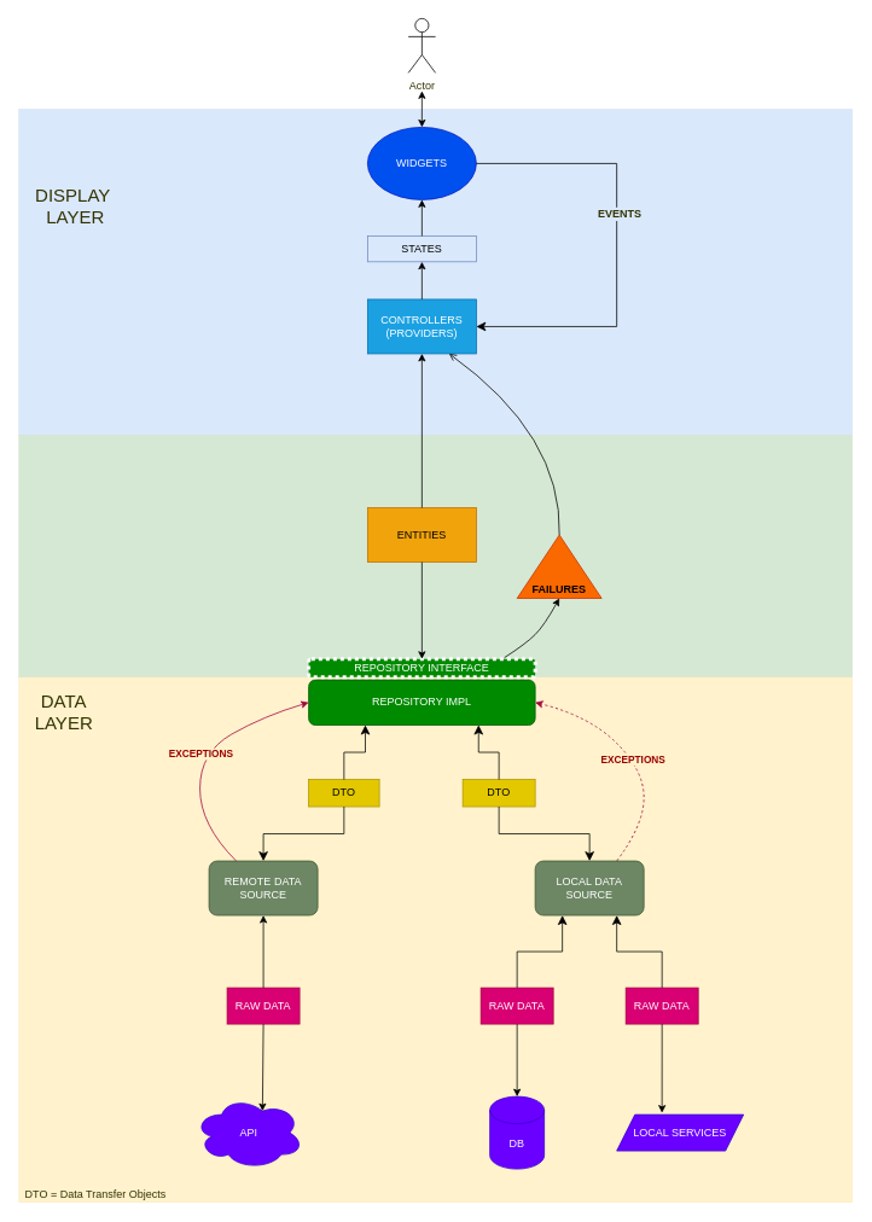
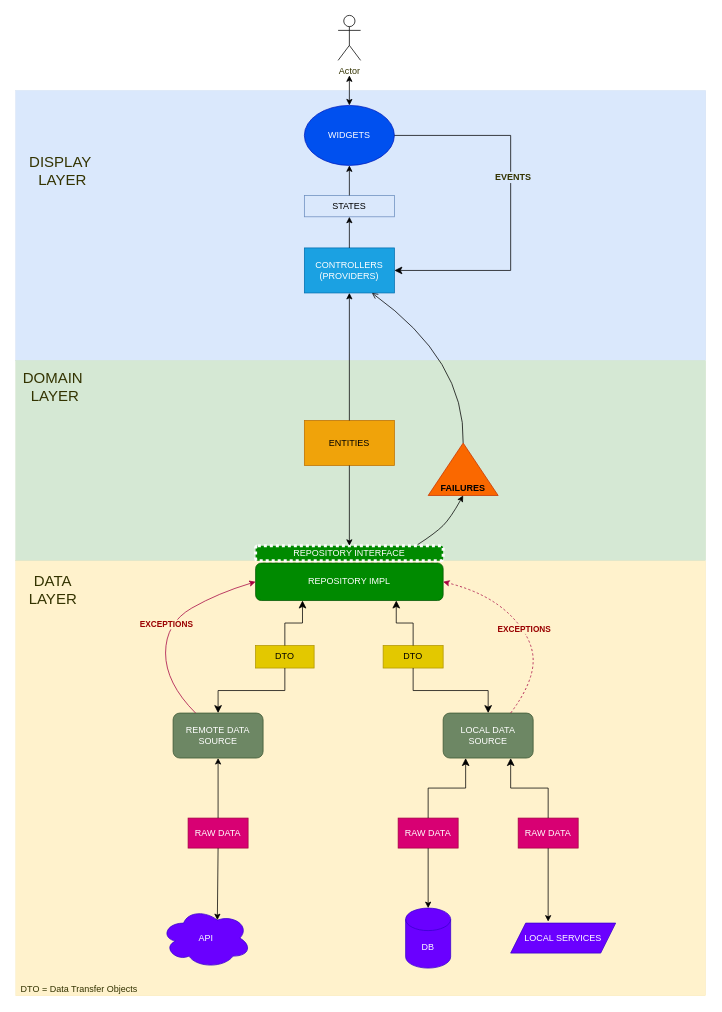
+ <mxCell id="33" value="&lt;font style=&quot;font-size: 20px;&quot; color=&quot;#333300&quot;&gt;DOMAIN&lt;br&gt;&amp;nbsp;LAYER&lt;/font&gt;" style="text;html=1;strokeColor=none;fillColor=none;align=center;verticalAlign=middle;whiteSpace=wrap;rounded=0;fontColor=#990000;" vertex="1" parent="1"><mxGeometry x="40" y="500" width="60" height="30" as="geometry" /></mxCell>
